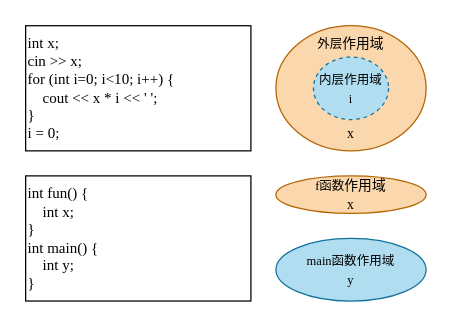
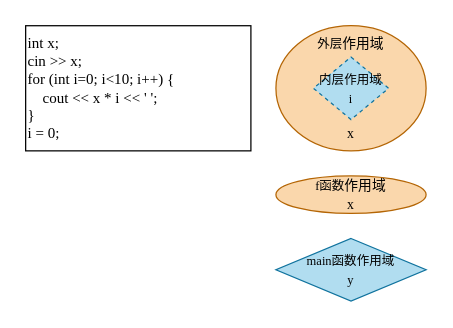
- <mxCell id="4" value="&lt;font style=&quot;font-size: 10px;&quot; face=&quot;consolas&quot;&gt;内层作用域&lt;br&gt;i&lt;br&gt;&lt;/font&gt;" style="ellipse;whiteSpace=wrap;html=1;fillColor=#b1ddf0;strokeColor=#10739e;dashed=1;" parent="1" vertex="1"><mxGeometry x="250" y="45" width="60" height="50" as="geometry" /></mxCell>
+ <mxCell id="4" value="&lt;font style=&quot;font-size: 10px;&quot; face=&quot;consolas&quot;&gt;内层作用域&lt;br&gt;i&lt;br&gt;&lt;/font&gt;" style="rhombus;whiteSpace=wrap;html=1;fillColor=#b1ddf0;strokeColor=#10739e;dashed=1;" parent="1" vertex="1"><mxGeometry x="250" y="45" width="60" height="50" as="geometry" /></mxCell>
- <mxCell id="5" value="&lt;font face=&quot;consolas&quot;&gt;int fun() {&lt;br&gt;&amp;nbsp; &amp;nbsp; int x;&lt;br&gt;}&lt;br&gt;int main() {&lt;br&gt;&amp;nbsp; &amp;nbsp; int y;&lt;br&gt;}&lt;br&gt;&lt;/font&gt;" style="text;html=1;strokeColor=default;fillColor=none;align=left;verticalAlign=middle;whiteSpace=wrap;rounded=0;" parent="1" vertex="1"><mxGeometry x="20" y="140" width="180" height="100" as="geometry" /></mxCell>
- <mxCell id="7" value="&lt;font style=&quot;font-size: 10px;&quot; face=&quot;consolas&quot;&gt;main函数作用域&lt;br&gt;y&lt;br&gt;&lt;/font&gt;" style="ellipse;whiteSpace=wrap;html=1;fillColor=#b1ddf0;strokeColor=#10739e;" parent="1" vertex="1"><mxGeometry x="220" y="190" width="120" height="50" as="geometry" /></mxCell>
+ <mxCell id="7" value="&lt;font style=&quot;font-size: 10px;&quot; face=&quot;consolas&quot;&gt;main函数作用域&lt;br&gt;y&lt;br&gt;&lt;/font&gt;" style="rhombus;whiteSpace=wrap;html=1;fillColor=#b1ddf0;strokeColor=#10739e;" parent="1" vertex="1"><mxGeometry x="220" y="190" width="120" height="50" as="geometry" /></mxCell>
